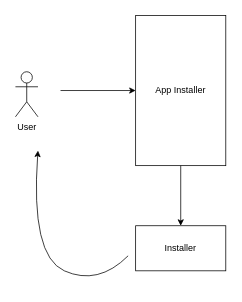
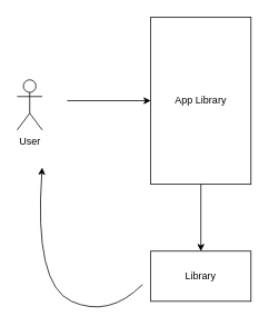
- <mxCell id="4" value="App Installer" style="rounded=0;whiteSpace=wrap;html=1;" vertex="1" parent="1"><mxGeometry x="180" y="20" width="120" height="200" as="geometry" /></mxCell>
+ <mxCell id="4" value="App Library" style="rounded=0;whiteSpace=wrap;html=1;" vertex="1" parent="1"><mxGeometry x="180" y="20" width="120" height="200" as="geometry" /></mxCell>
- <mxCell id="6" value="Installer" style="rounded=0;whiteSpace=wrap;html=1;" vertex="1" parent="1"><mxGeometry x="180" y="300" width="120" height="60" as="geometry" /></mxCell>
+ <mxCell id="6" value="Library" style="rounded=0;whiteSpace=wrap;html=1;" vertex="1" parent="1"><mxGeometry x="180" y="300" width="120" height="60" as="geometry" /></mxCell>
